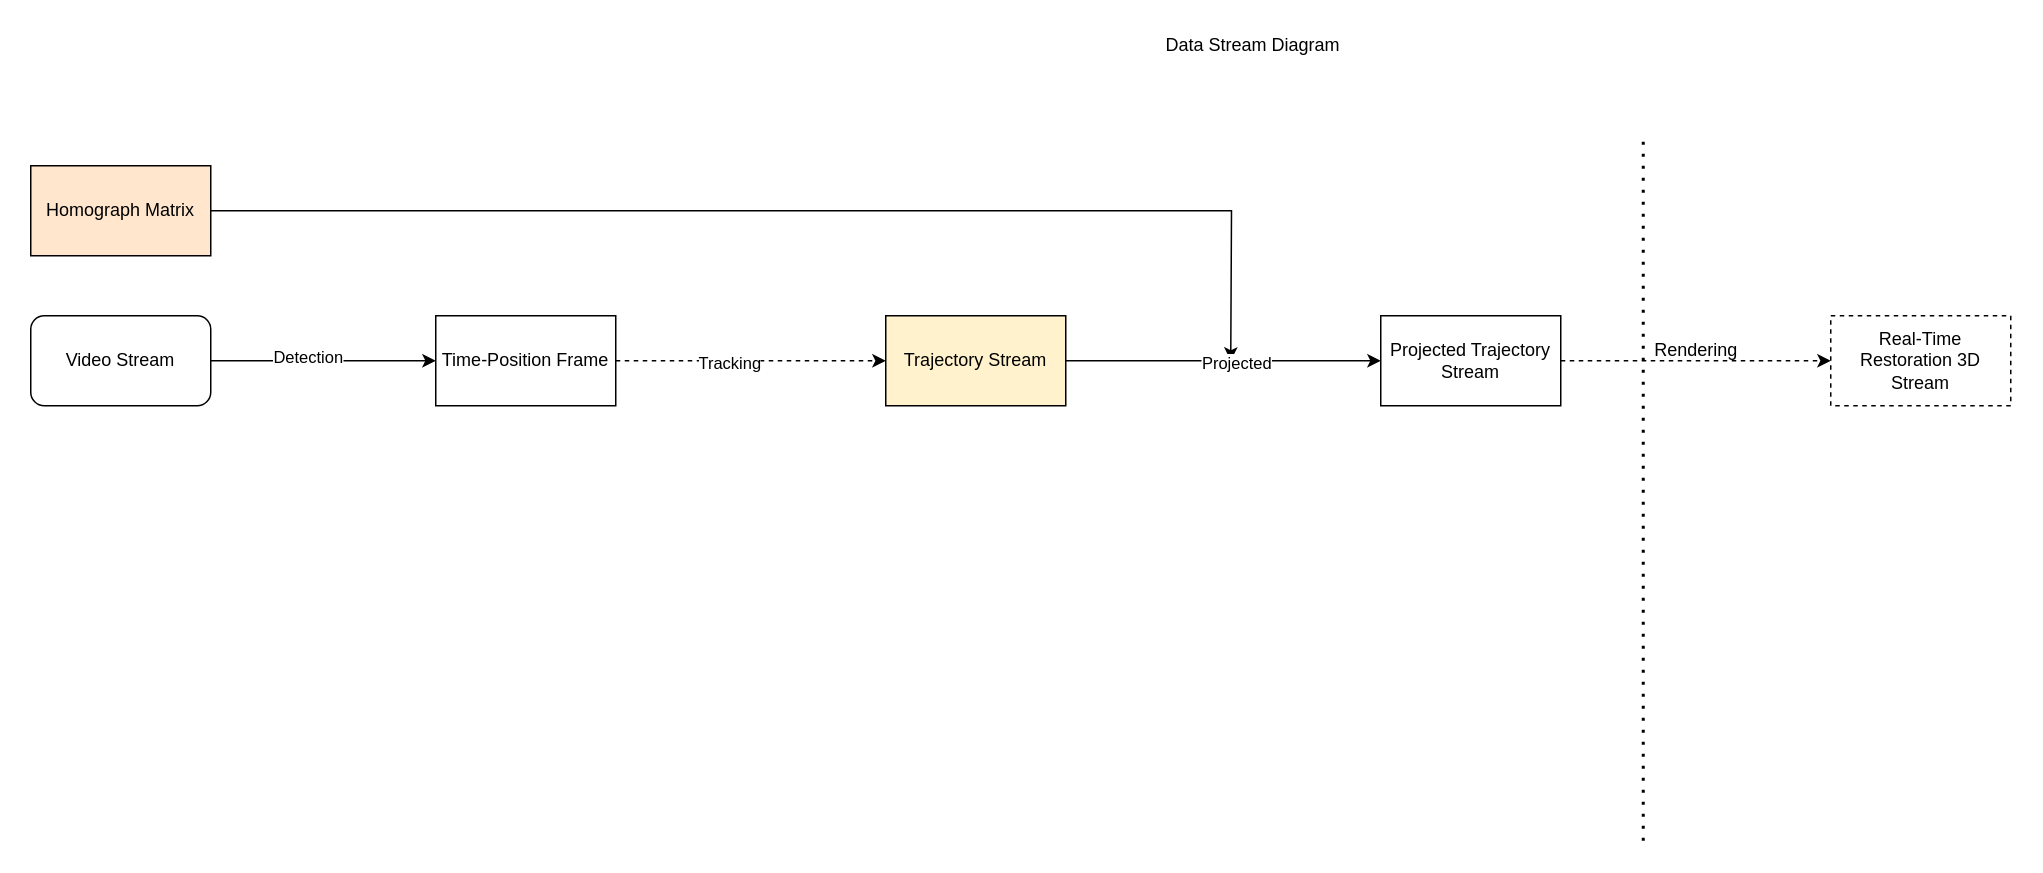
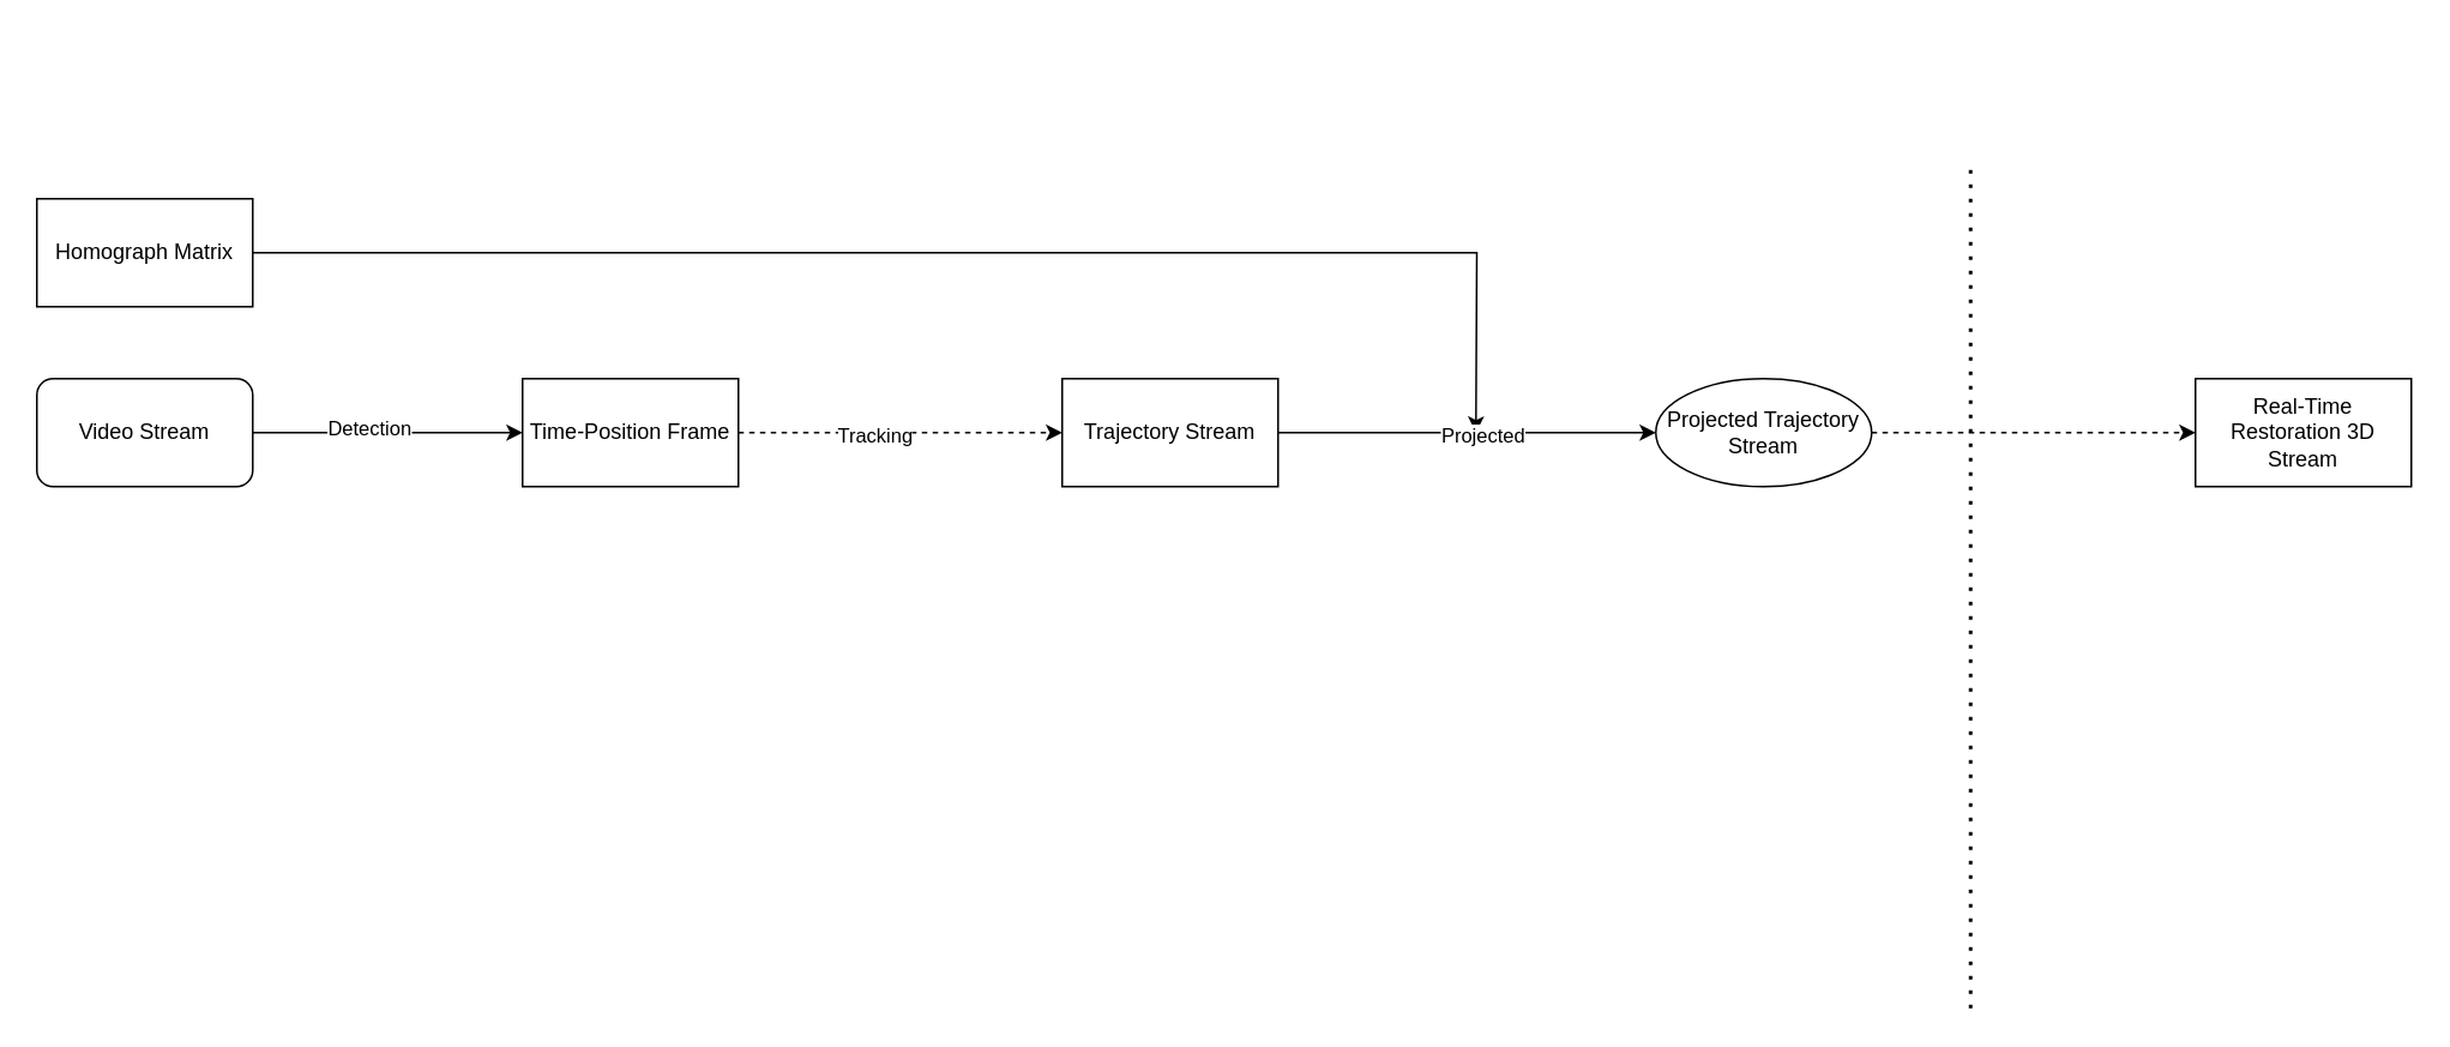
- <mxCell id="18" value="Data Stream Diagram" style="text;html=1;strokeColor=none;fillColor=none;align=center;verticalAlign=middle;whiteSpace=wrap;rounded=0;" vertex="1" parent="1"><mxGeometry x="720" y="20" width="230" height="20" as="geometry" /></mxCell>
- <mxCell id="9" value="Homograph Matrix" style="rounded=0;whiteSpace=wrap;html=1;fillColor=#ffe6cc;" vertex="1" parent="1"><mxGeometry x="20" y="110" width="120" height="60" as="geometry" /></mxCell>
+ <mxCell id="9" value="Homograph Matrix" style="rounded=0;whiteSpace=wrap;html=1;" vertex="1" parent="1"><mxGeometry x="20" y="110" width="120" height="60" as="geometry" /></mxCell>
- <mxCell id="12" value="Trajectory Stream" style="rounded=0;whiteSpace=wrap;html=1;fillColor=#fff2cc;" vertex="1" parent="1"><mxGeometry x="590" y="210" width="120" height="60" as="geometry" /></mxCell>
+ <mxCell id="12" value="Trajectory Stream" style="rounded=0;whiteSpace=wrap;html=1;" vertex="1" parent="1"><mxGeometry x="590" y="210" width="120" height="60" as="geometry" /></mxCell>
- <mxCell id="14" value="Projected Trajectory Stream" style="rounded=0;whiteSpace=wrap;html=1;" vertex="1" parent="1"><mxGeometry x="920" y="210" width="120" height="60" as="geometry" /></mxCell>
+ <mxCell id="14" value="Projected Trajectory Stream" style="ellipse;whiteSpace=wrap;html=1;" vertex="1" parent="1"><mxGeometry x="920" y="210" width="120" height="60" as="geometry" /></mxCell>
- <mxCell id="16" value="&lt;div&gt;Rendering&lt;/div&gt;&lt;div&gt;&lt;br&gt;&lt;/div&gt;" style="text;html=1;align=center;verticalAlign=middle;resizable=0;points=[];autosize=1;strokeColor=none;" vertex="1" parent="1"><mxGeometry x="1095" y="225" width="70" height="30" as="geometry" /></mxCell>
- <mxCell id="15" value="Real-Time Restoration 3D Stream" style="rounded=0;whiteSpace=wrap;html=1;dashed=1;" vertex="1" parent="1"><mxGeometry x="1220" y="210" width="120" height="60" as="geometry" /></mxCell>
+ <mxCell id="15" value="Real-Time Restoration 3D Stream" style="rounded=0;whiteSpace=wrap;html=1;" vertex="1" parent="1"><mxGeometry x="1220" y="210" width="120" height="60" as="geometry" /></mxCell>
